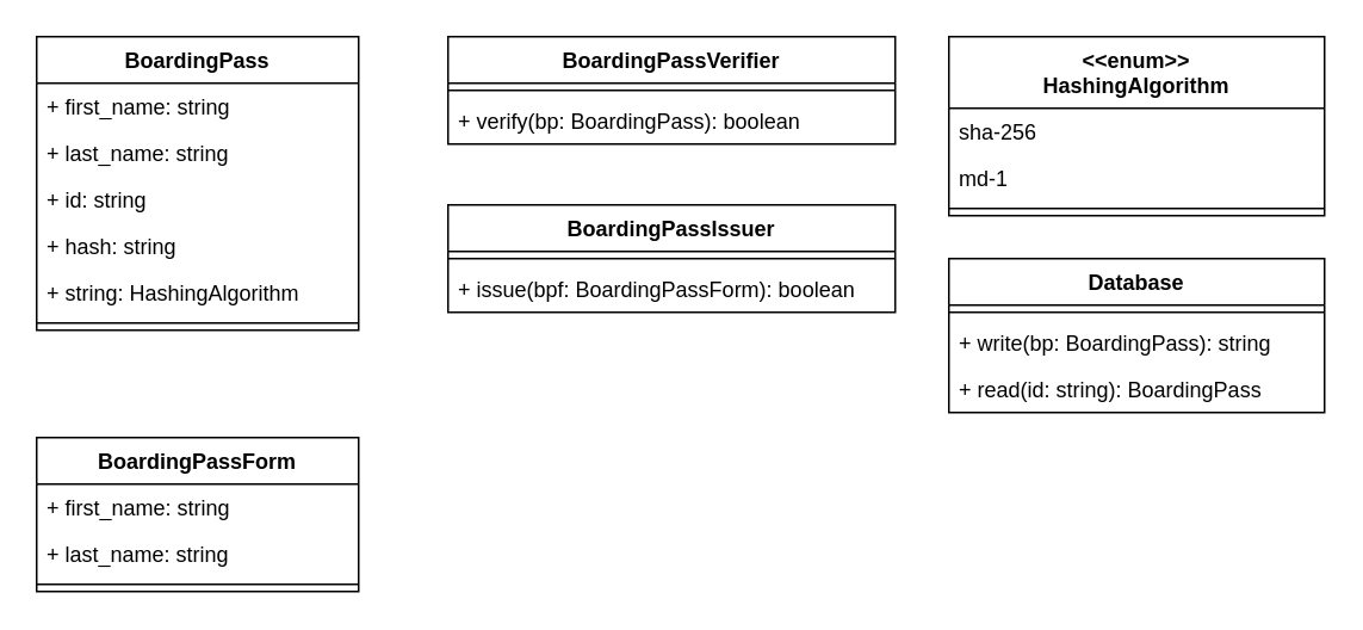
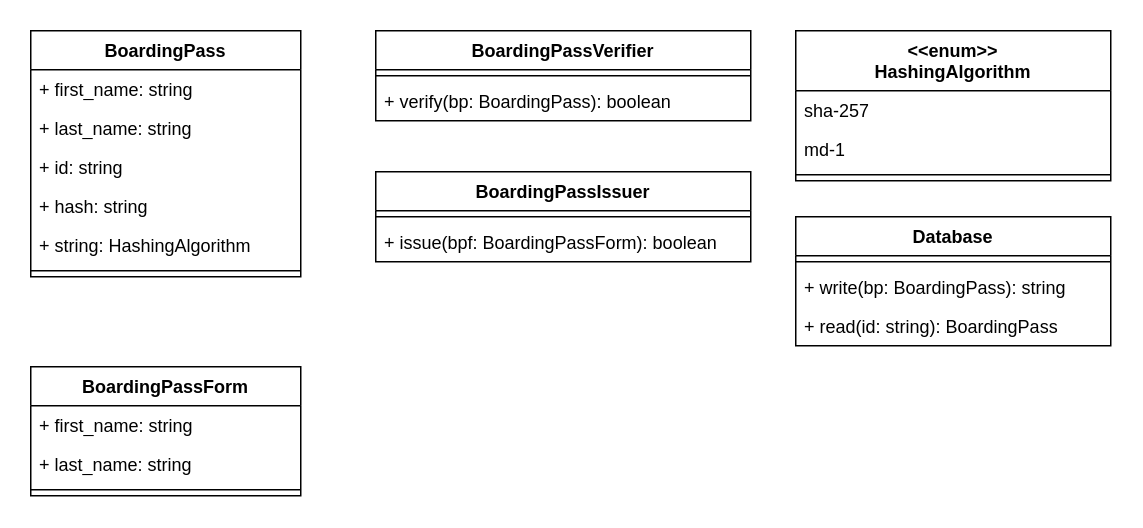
- <mxCell id="16" value="sha-256" style="text;strokeColor=none;fillColor=none;align=left;verticalAlign=top;spacingLeft=4;spacingRight=4;overflow=hidden;rotatable=0;points=[[0,0.5],[1,0.5]];portConstraint=eastwest;whiteSpace=wrap;html=1;" vertex="1" parent="15"><mxGeometry y="40" width="210" height="26" as="geometry" /></mxCell>
+ <mxCell id="16" value="sha-257" style="text;strokeColor=none;fillColor=none;align=left;verticalAlign=top;spacingLeft=4;spacingRight=4;overflow=hidden;rotatable=0;points=[[0,0.5],[1,0.5]];portConstraint=eastwest;whiteSpace=wrap;html=1;" vertex="1" parent="15"><mxGeometry y="40" width="210" height="26" as="geometry" /></mxCell>
